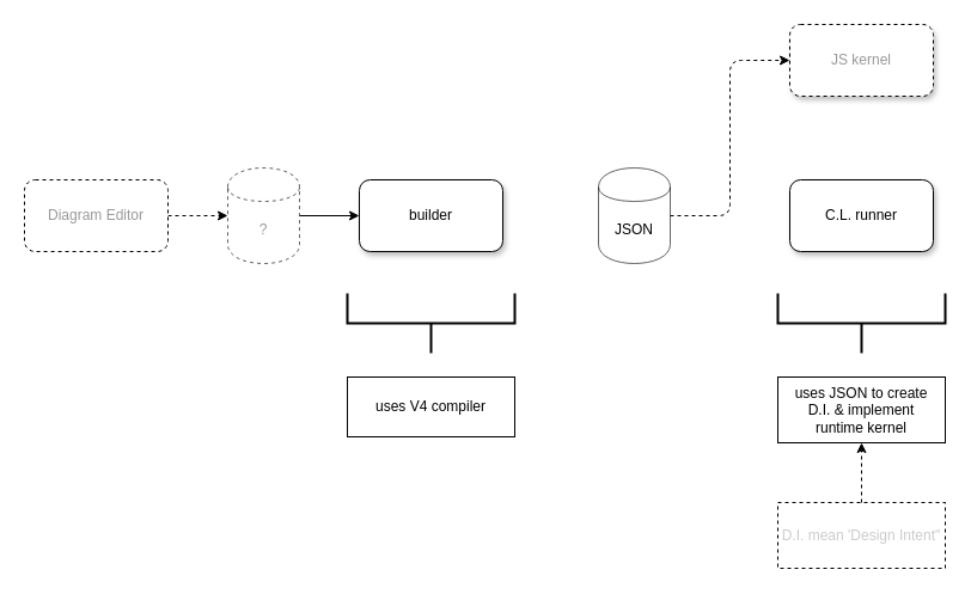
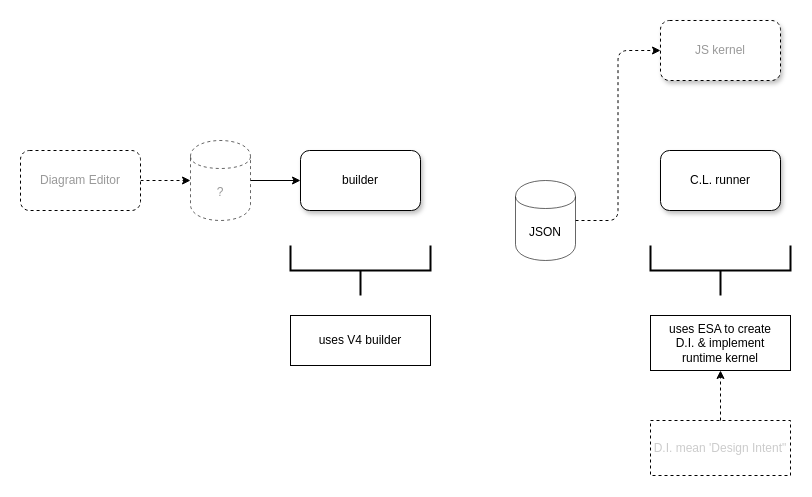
- <mxCell id="5" value="JSON" style="shape=cylinder;whiteSpace=wrap;html=1;boundedLbl=1;backgroundOutline=1;strokeColor=#000000;fontColor=#000000;opacity=60;" parent="1" vertex="1"><mxGeometry x="500" y="140" width="60" height="80" as="geometry" /></mxCell>
+ <mxCell id="5" value="JSON" style="shape=cylinder;whiteSpace=wrap;html=1;boundedLbl=1;backgroundOutline=1;strokeColor=#000000;fontColor=#000000;opacity=60;" parent="1" vertex="1"><mxGeometry x="515" y="180" width="60" height="80" as="geometry" /></mxCell>
- <mxCell id="7" value="uses V4 compiler" style="text;html=1;strokeColor=#000000;fillColor=none;align=center;verticalAlign=middle;whiteSpace=wrap;rounded=0;" parent="1" vertex="1"><mxGeometry x="290" y="315" width="140" height="50" as="geometry" /></mxCell>
+ <mxCell id="7" value="uses V4 builder" style="text;html=1;strokeColor=#000000;fillColor=none;align=center;verticalAlign=middle;whiteSpace=wrap;rounded=0;" parent="1" vertex="1"><mxGeometry x="290" y="315" width="140" height="50" as="geometry" /></mxCell>
- <mxCell id="9" value="uses JSON to create&lt;br&gt;D.I. &amp;amp; implement &lt;br&gt;runtime kernel" style="text;html=1;strokeColor=#000000;fillColor=none;align=center;verticalAlign=middle;whiteSpace=wrap;rounded=0;" parent="1" vertex="1"><mxGeometry x="650" y="315" width="140" height="55" as="geometry" /></mxCell>
+ <mxCell id="9" value="uses ESA to create&lt;br&gt;D.I. &amp;amp; implement &lt;br&gt;runtime kernel" style="text;html=1;strokeColor=#000000;fillColor=none;align=center;verticalAlign=middle;whiteSpace=wrap;rounded=0;" parent="1" vertex="1"><mxGeometry x="650" y="315" width="140" height="55" as="geometry" /></mxCell>
